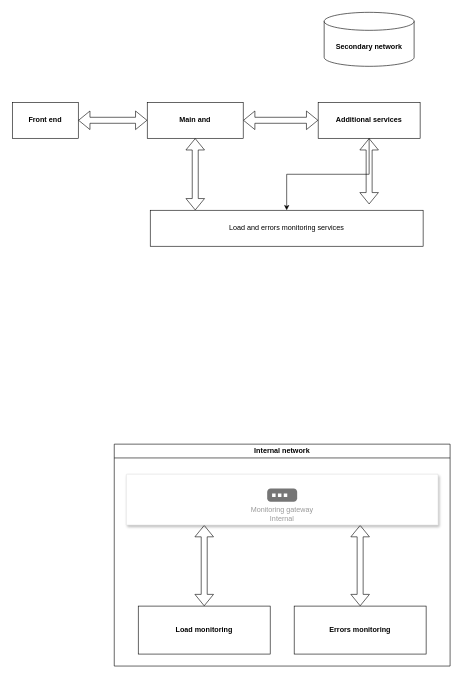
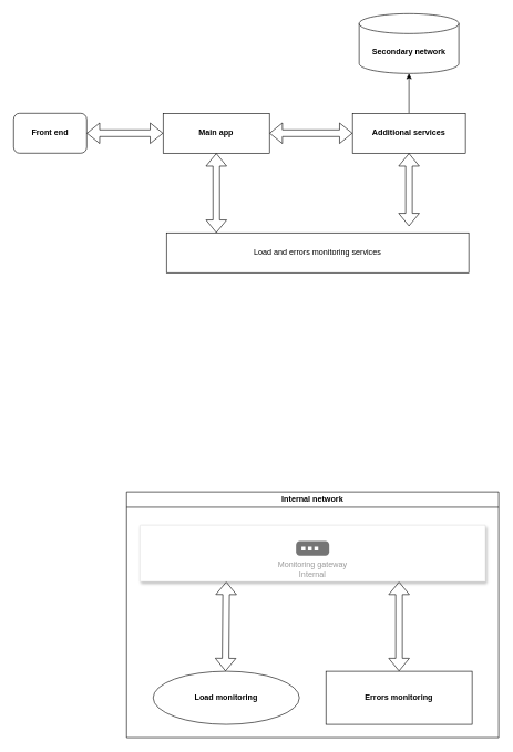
- <mxCell id="9" value="&lt;b&gt;Front end&lt;/b&gt;" style="rounded=0;whiteSpace=wrap;html=1;" vertex="1" parent="1"><mxGeometry x="20" y="170" width="110" height="60" as="geometry" /></mxCell>
+ <mxCell id="9" value="&lt;b&gt;Front end&lt;/b&gt;" style="whiteSpace=wrap;html=1;rounded=1;" vertex="1" parent="1"><mxGeometry x="20" y="170" width="110" height="60" as="geometry" /></mxCell>
- <mxCell id="12" value="&lt;b&gt;Main and&lt;/b&gt;" style="rounded=0;whiteSpace=wrap;html=1;" vertex="1" parent="1"><mxGeometry x="245" y="170" width="160" height="60" as="geometry" /></mxCell>
+ <mxCell id="12" value="&lt;b&gt;Main app&lt;/b&gt;" style="rounded=0;whiteSpace=wrap;html=1;" vertex="1" parent="1"><mxGeometry x="245" y="170" width="160" height="60" as="geometry" /></mxCell>
- <mxCell id="14" style="edgeStyle=orthogonalEdgeStyle;rounded=0;orthogonalLoop=1;jettySize=auto;html=1;" edge="1" parent="1" source="15" target="16"><mxGeometry relative="1" as="geometry" /></mxCell>
+ <mxCell id="14" style="edgeStyle=orthogonalEdgeStyle;rounded=0;orthogonalLoop=1;jettySize=auto;html=1;" edge="1" parent="1" source="15" target="13"><mxGeometry relative="1" as="geometry" /></mxCell>
- <mxCell id="5" value="&lt;b&gt;Load monitoring&lt;/b&gt;" style="rounded=0;whiteSpace=wrap;html=1;" vertex="1" parent="2"><mxGeometry x="40" y="270" width="220" height="80" as="geometry" /></mxCell>
+ <mxCell id="5" value="&lt;b&gt;Load monitoring&lt;/b&gt;" style="ellipse;whiteSpace=wrap;html=1;" vertex="1" parent="2"><mxGeometry x="40" y="270" width="220" height="80" as="geometry" /></mxCell>
